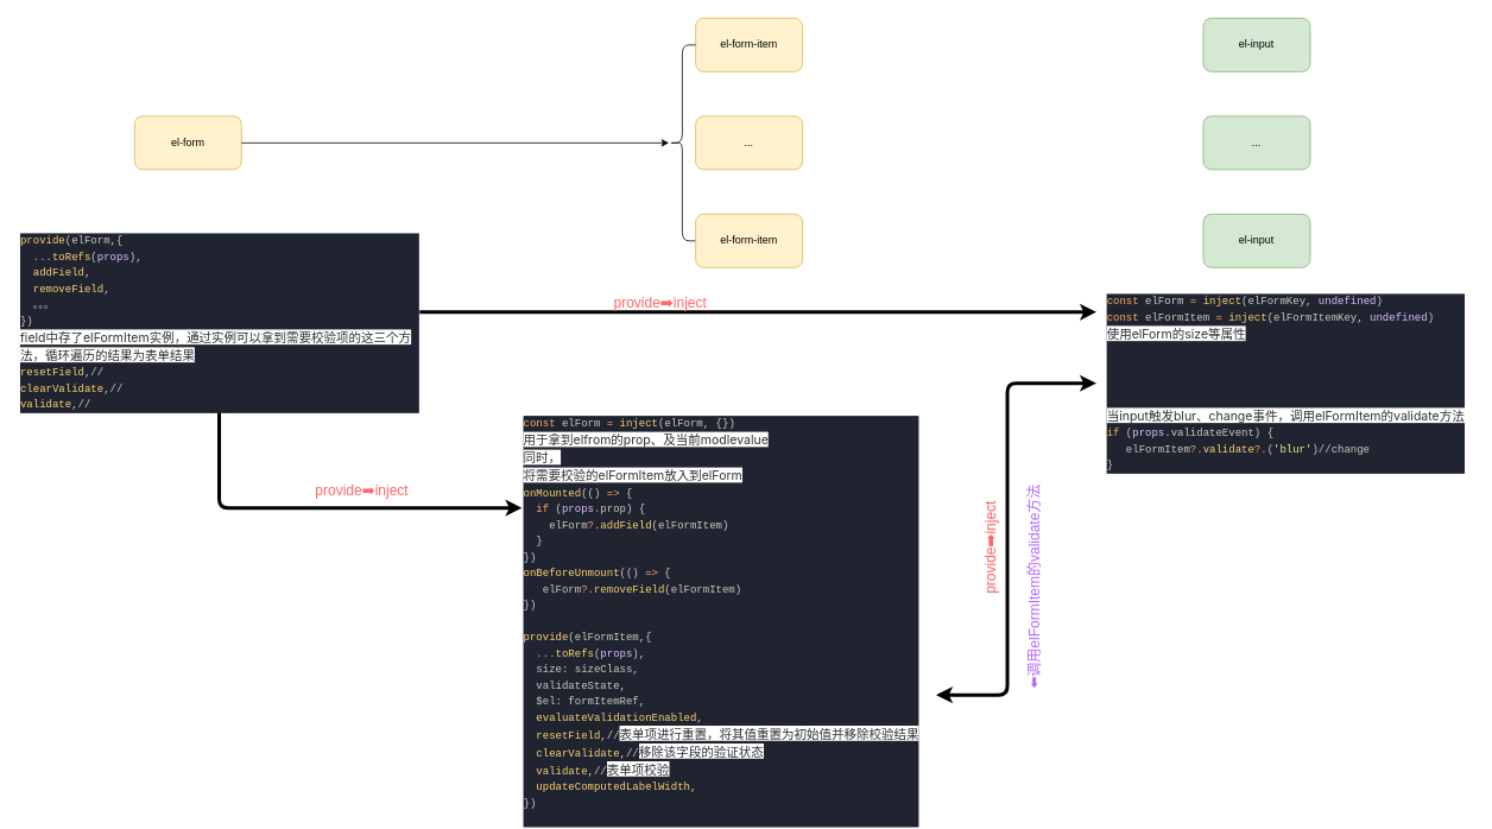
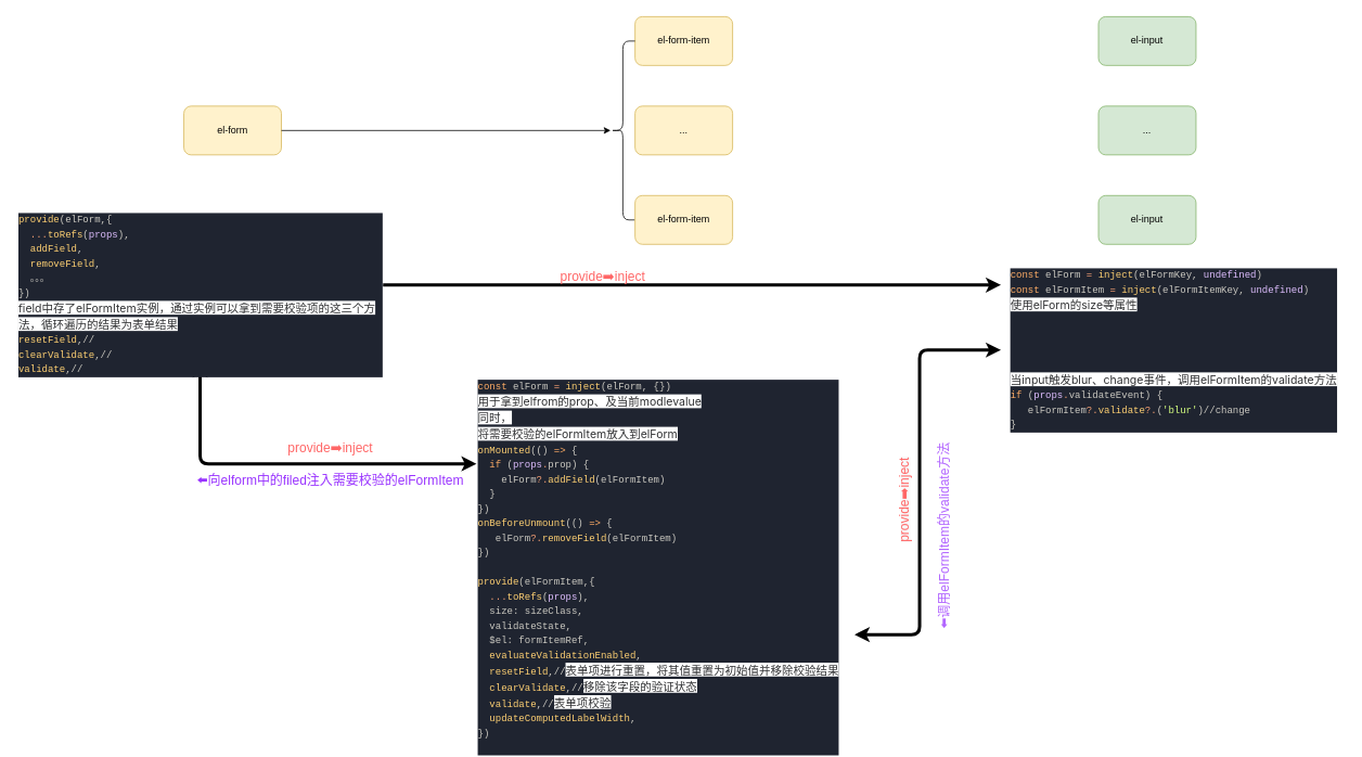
- <mxCell id="2" value="el-form" style="rounded=1;whiteSpace=wrap;html=1;fillColor=#fff2cc;strokeColor=#d6b656;" parent="1" vertex="1"><mxGeometry x="150" y="130" width="120" height="60" as="geometry" /></mxCell>
+ <mxCell id="2" value="el-form" style="rounded=1;whiteSpace=wrap;html=1;fillColor=#fff2cc;strokeColor=#d6b656;" parent="1" vertex="1"><mxGeometry x="225" y="130" width="120" height="60" as="geometry" /></mxCell>
+ <mxCell id="21" value="&lt;font style=&quot;font-size: 16px&quot; color=&quot;#9933ff&quot;&gt;⬅️向elform中的filed注入需要校验的elFormItem&lt;/font&gt;" style="text;html=1;align=center;verticalAlign=middle;resizable=0;points=[];autosize=1;strokeColor=none;" parent="1" vertex="1"><mxGeometry x="230" y="580" width="350" height="20" as="geometry" /></mxCell>
